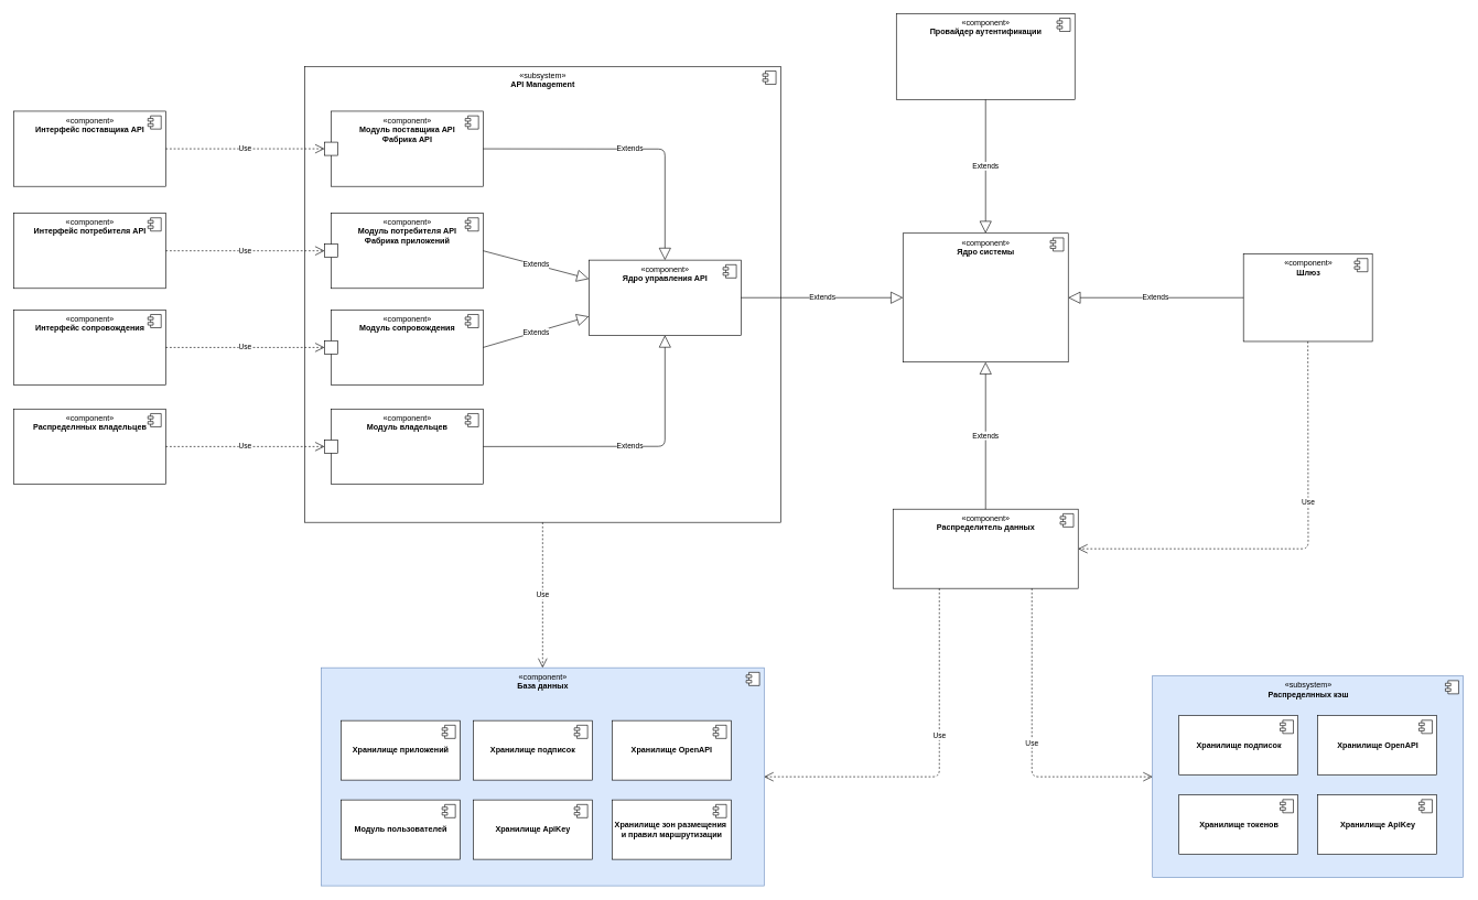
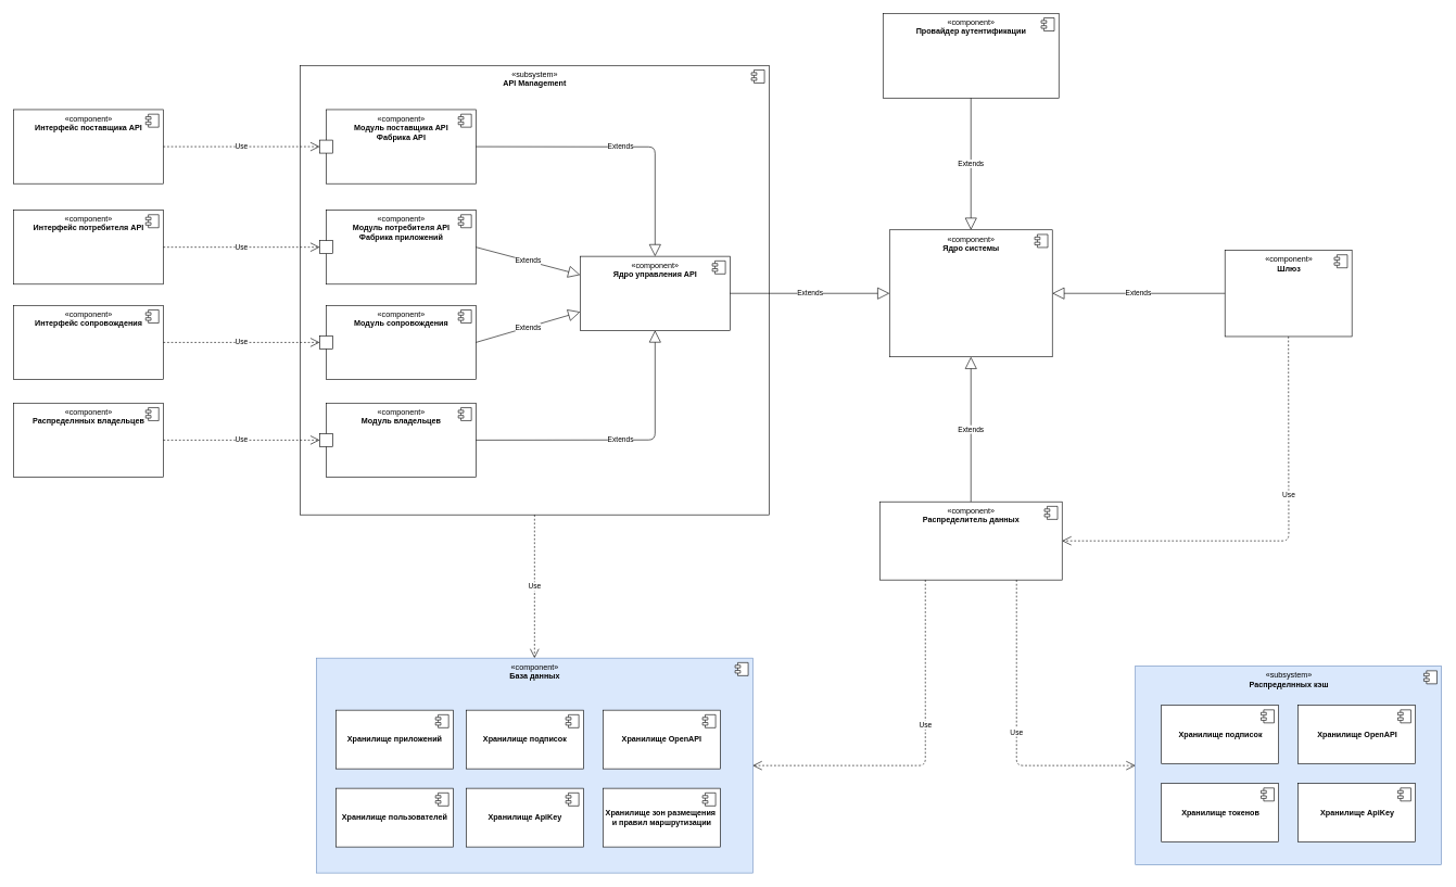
- <mxCell id="18" value="&lt;b&gt;Модуль пользователей&lt;br&gt;&lt;/b&gt;" style="html=1;dropTarget=0;verticalAlign=middle;" parent="1" vertex="1"><mxGeometry x="515" y="1210" width="180" height="90" as="geometry" /></mxCell>
+ <mxCell id="18" value="&lt;b&gt;Хранилище пользователей&lt;br&gt;&lt;/b&gt;" style="html=1;dropTarget=0;verticalAlign=middle;" parent="1" vertex="1"><mxGeometry x="515" y="1210" width="180" height="90" as="geometry" /></mxCell>
